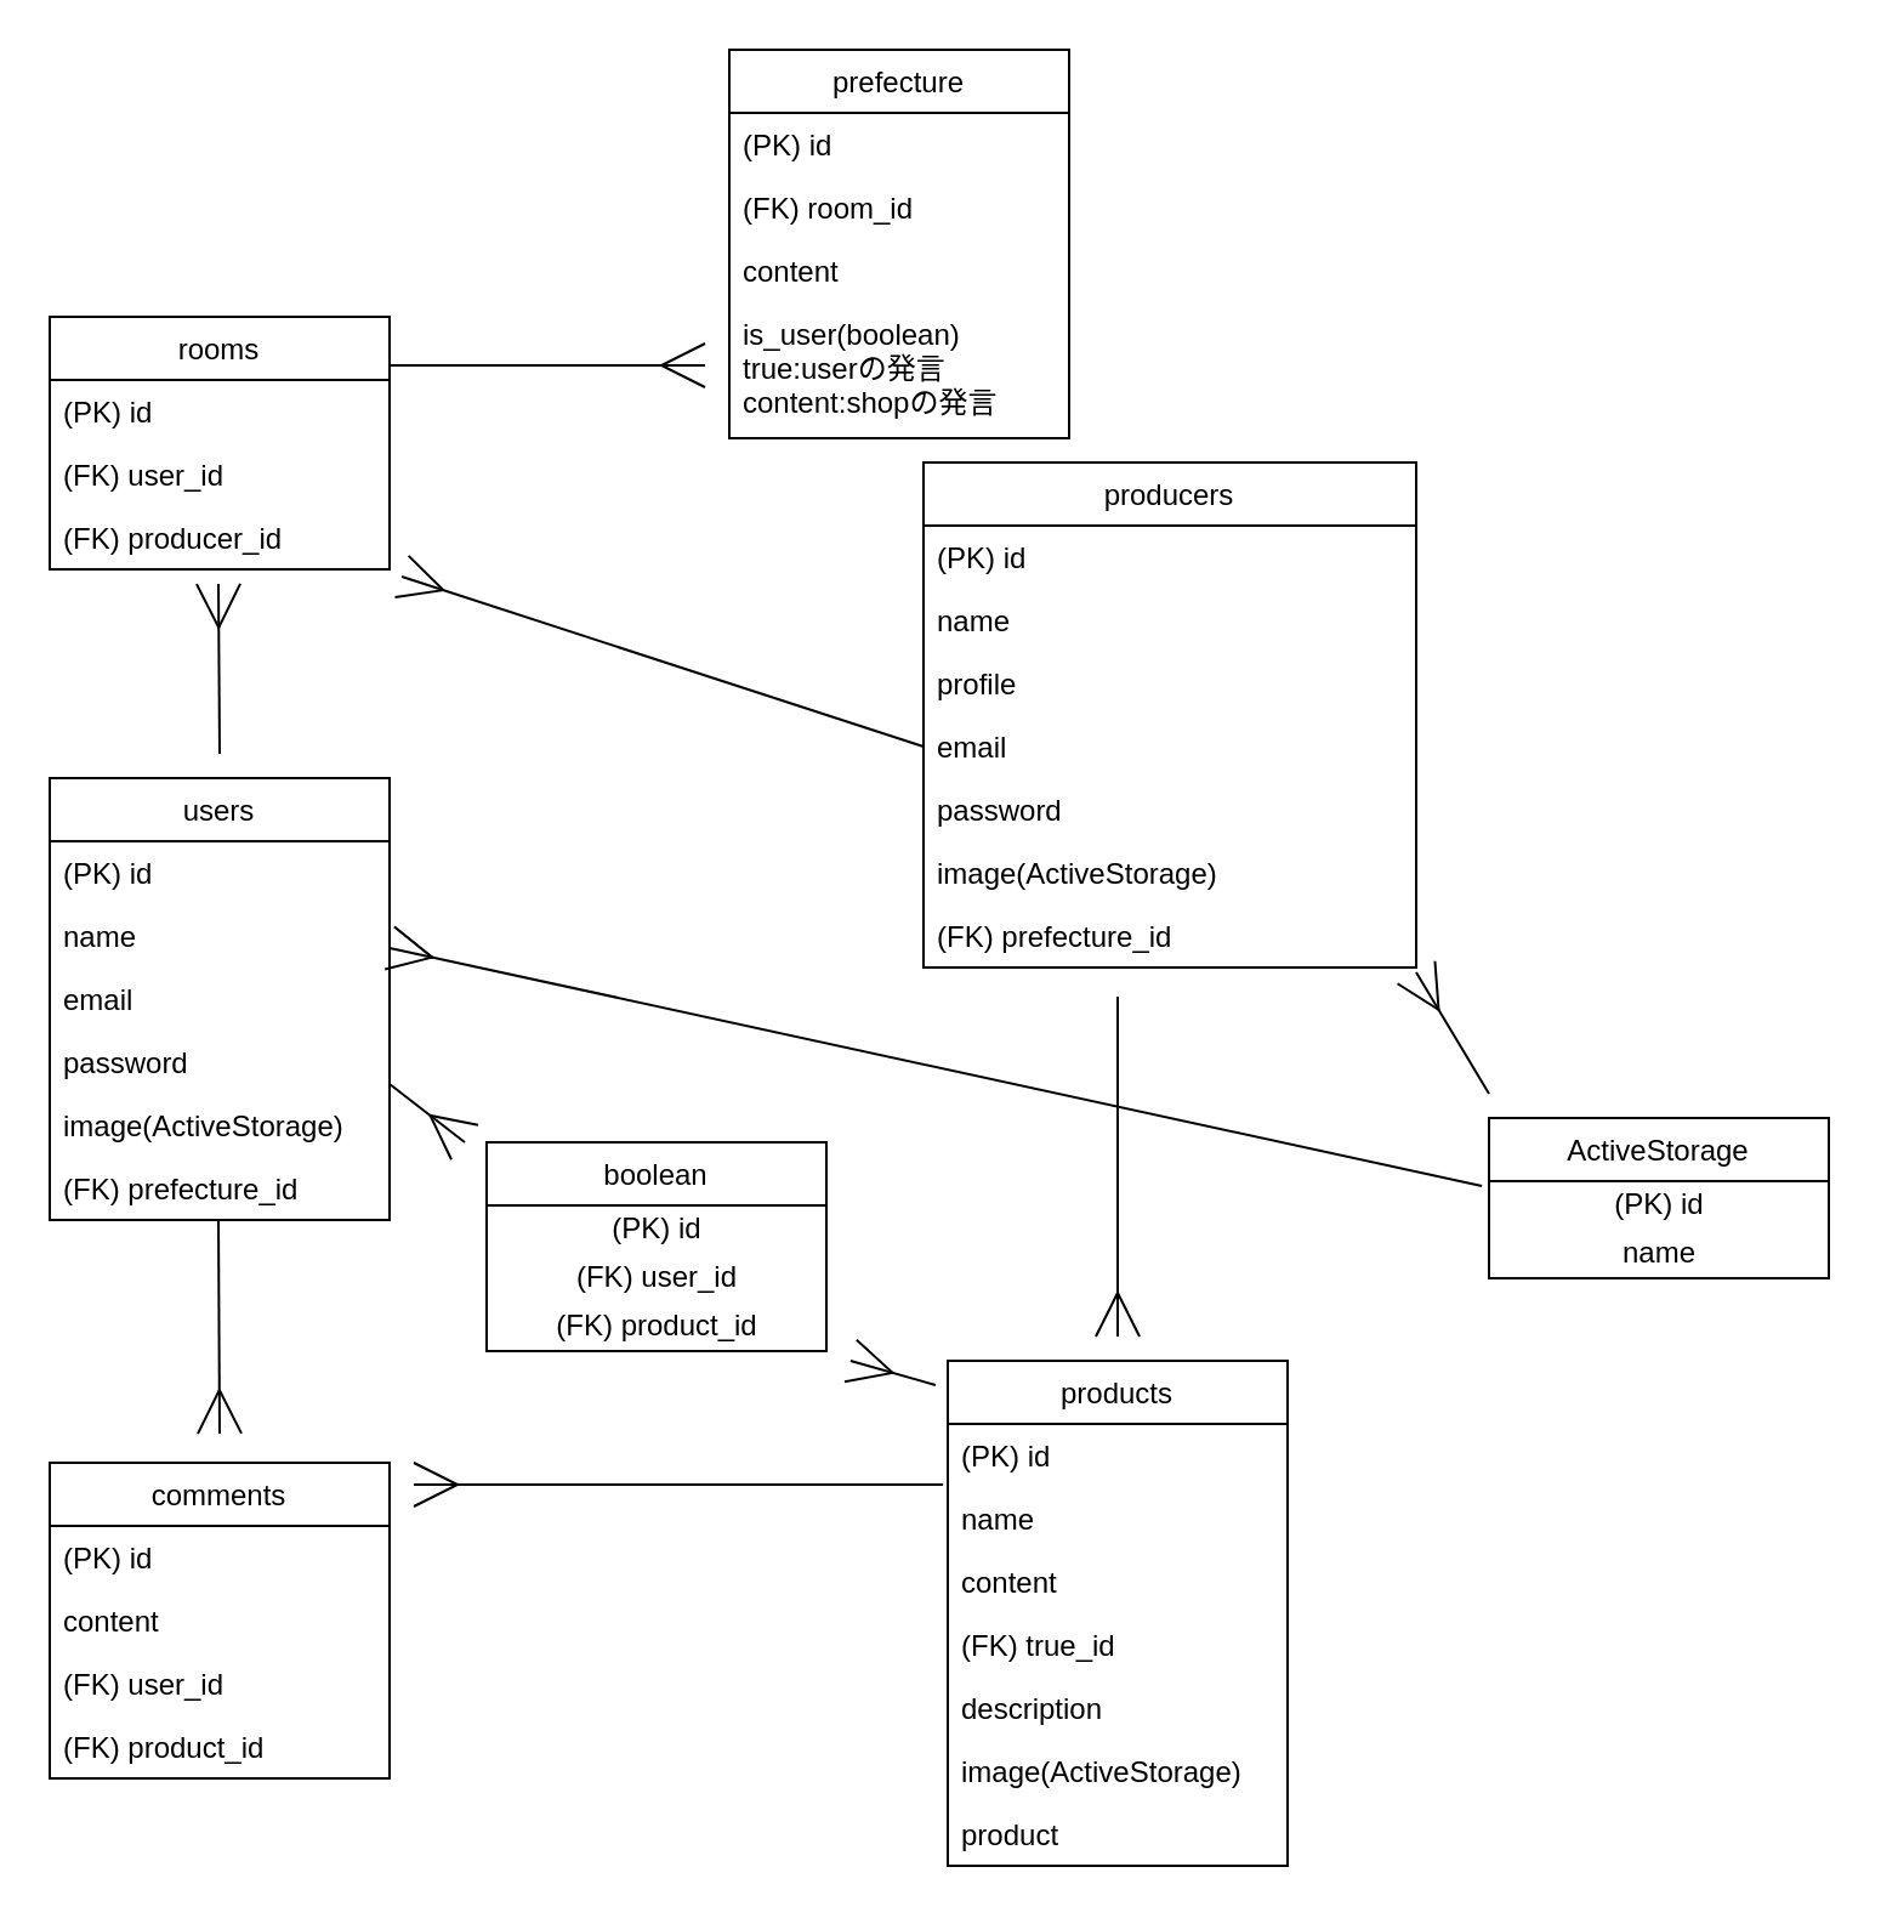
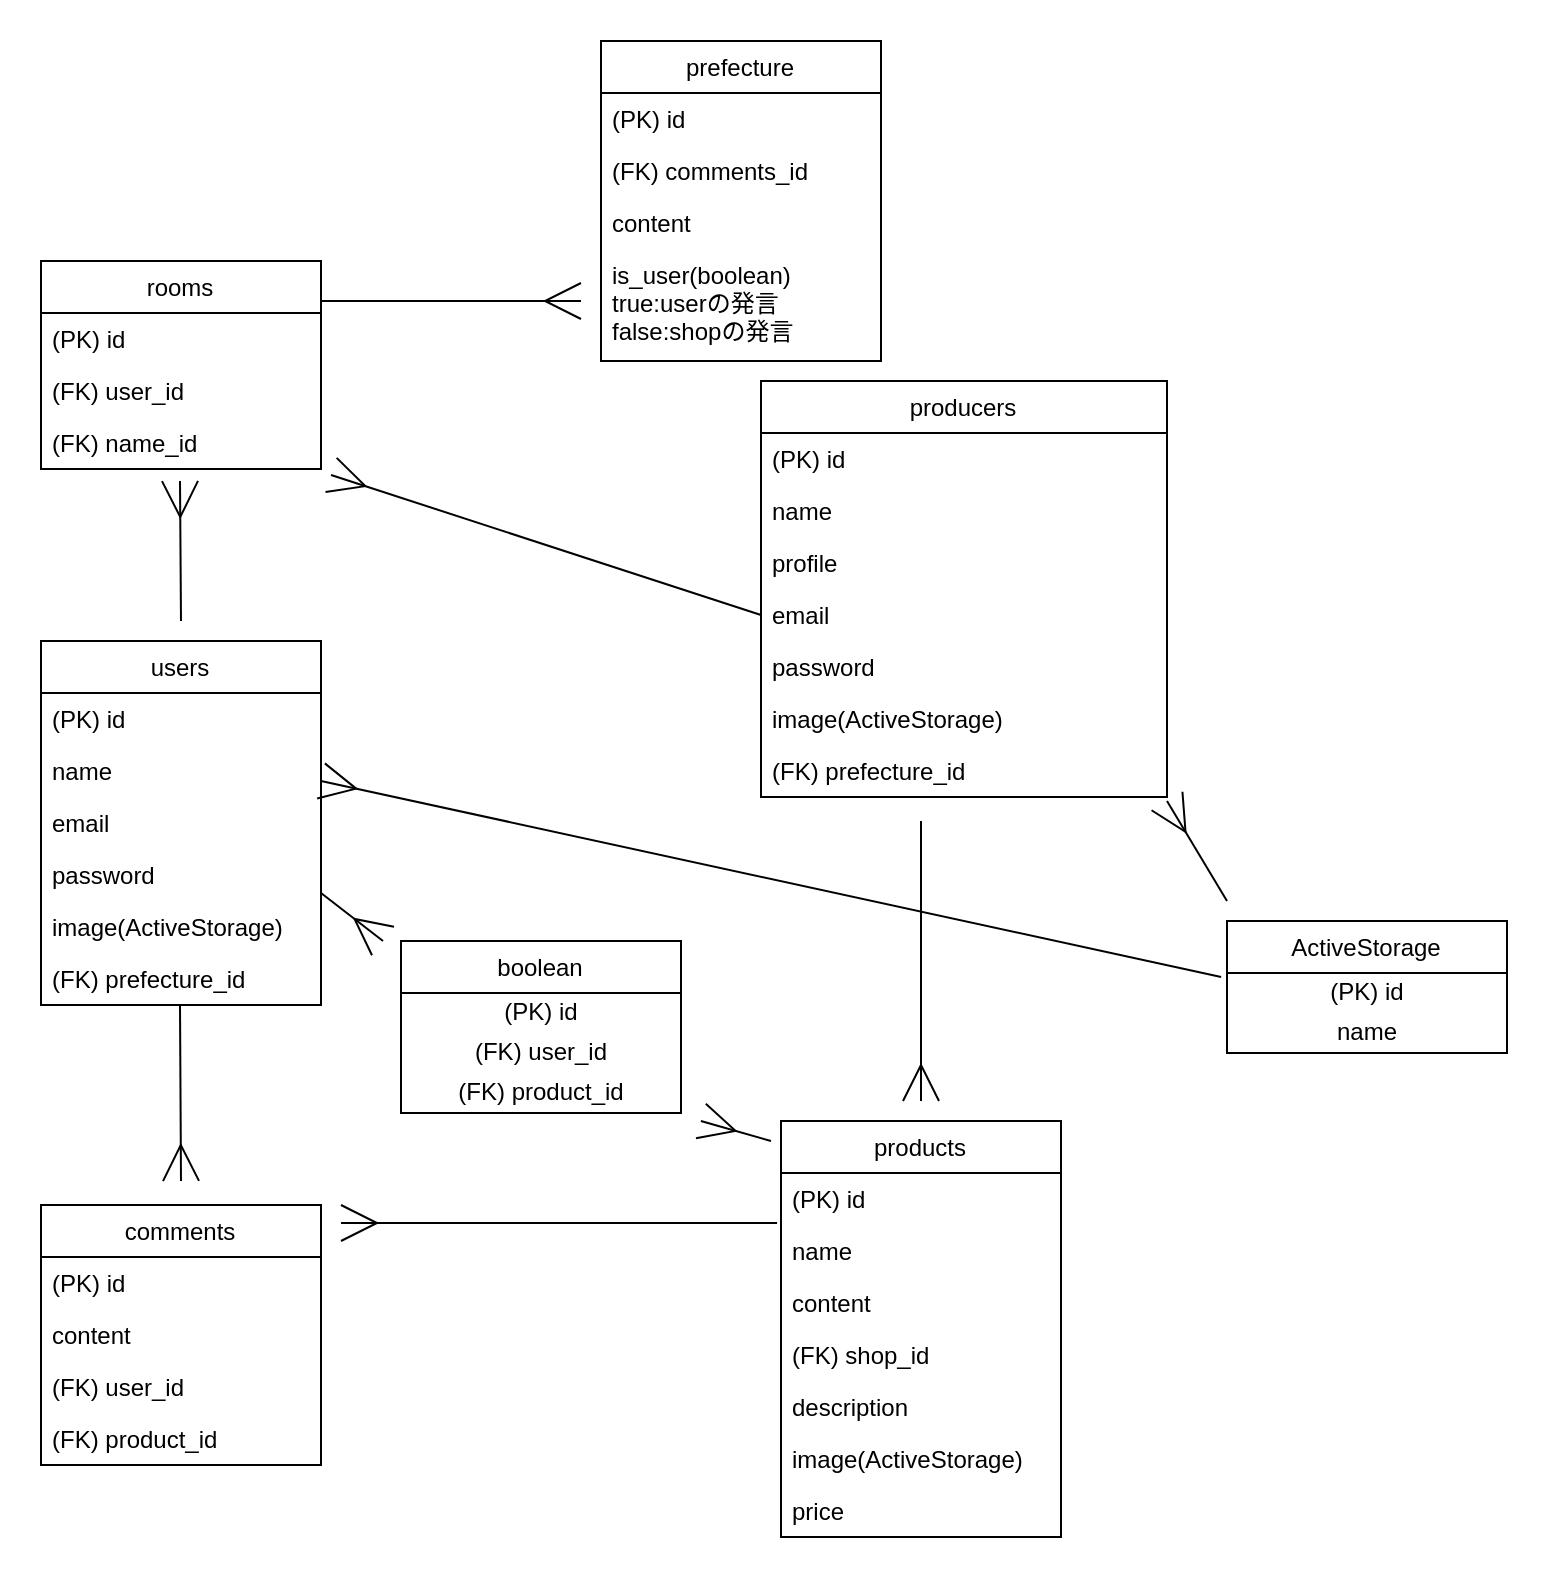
- <mxCell id="23" value="(FK) room_id" style="text;strokeColor=none;fillColor=none;align=left;verticalAlign=top;spacingLeft=4;spacingRight=4;overflow=hidden;rotatable=0;points=[[0,0.5],[1,0.5]];portConstraint=eastwest;" parent="21" vertex="1"><mxGeometry y="52" width="140" height="26" as="geometry" /></mxCell>
+ <mxCell id="23" value="(FK) comments_id" style="text;strokeColor=none;fillColor=none;align=left;verticalAlign=top;spacingLeft=4;spacingRight=4;overflow=hidden;rotatable=0;points=[[0,0.5],[1,0.5]];portConstraint=eastwest;" parent="21" vertex="1"><mxGeometry y="52" width="140" height="26" as="geometry" /></mxCell>
- <mxCell id="25" value="is_user(boolean)&#10;true:userの発言&#10;content:shopの発言&#10;" style="text;strokeColor=none;fillColor=none;align=left;verticalAlign=top;spacingLeft=4;spacingRight=4;overflow=hidden;rotatable=0;points=[[0,0.5],[1,0.5]];portConstraint=eastwest;" parent="21" vertex="1"><mxGeometry y="104" width="140" height="56" as="geometry" /></mxCell>
+ <mxCell id="25" value="is_user(boolean)&#10;true:userの発言&#10;false:shopの発言&#10;" style="text;strokeColor=none;fillColor=none;align=left;verticalAlign=top;spacingLeft=4;spacingRight=4;overflow=hidden;rotatable=0;points=[[0,0.5],[1,0.5]];portConstraint=eastwest;" parent="21" vertex="1"><mxGeometry y="104" width="140" height="56" as="geometry" /></mxCell>
- <mxCell id="20" value="(FK) producer_id" style="text;strokeColor=none;fillColor=none;align=left;verticalAlign=top;spacingLeft=4;spacingRight=4;overflow=hidden;rotatable=0;points=[[0,0.5],[1,0.5]];portConstraint=eastwest;" parent="17" vertex="1"><mxGeometry y="78" width="140" height="26" as="geometry" /></mxCell>
+ <mxCell id="20" value="(FK) name_id" style="text;strokeColor=none;fillColor=none;align=left;verticalAlign=top;spacingLeft=4;spacingRight=4;overflow=hidden;rotatable=0;points=[[0,0.5],[1,0.5]];portConstraint=eastwest;" parent="17" vertex="1"><mxGeometry y="78" width="140" height="26" as="geometry" /></mxCell>
- <mxCell id="38" value="(FK) true_id" style="text;strokeColor=none;fillColor=none;align=left;verticalAlign=top;spacingLeft=4;spacingRight=4;overflow=hidden;rotatable=0;points=[[0,0.5],[1,0.5]];portConstraint=eastwest;" parent="34" vertex="1"><mxGeometry y="104" width="140" height="26" as="geometry" /></mxCell>
+ <mxCell id="38" value="(FK) shop_id" style="text;strokeColor=none;fillColor=none;align=left;verticalAlign=top;spacingLeft=4;spacingRight=4;overflow=hidden;rotatable=0;points=[[0,0.5],[1,0.5]];portConstraint=eastwest;" parent="34" vertex="1"><mxGeometry y="104" width="140" height="26" as="geometry" /></mxCell>
- <mxCell id="41" value="product" style="text;strokeColor=none;fillColor=none;align=left;verticalAlign=top;spacingLeft=4;spacingRight=4;overflow=hidden;rotatable=0;points=[[0,0.5],[1,0.5]];portConstraint=eastwest;" parent="34" vertex="1"><mxGeometry y="182" width="140" height="26" as="geometry" /></mxCell>
+ <mxCell id="41" value="price" style="text;strokeColor=none;fillColor=none;align=left;verticalAlign=top;spacingLeft=4;spacingRight=4;overflow=hidden;rotatable=0;points=[[0,0.5],[1,0.5]];portConstraint=eastwest;" parent="34" vertex="1"><mxGeometry y="182" width="140" height="26" as="geometry" /></mxCell>
